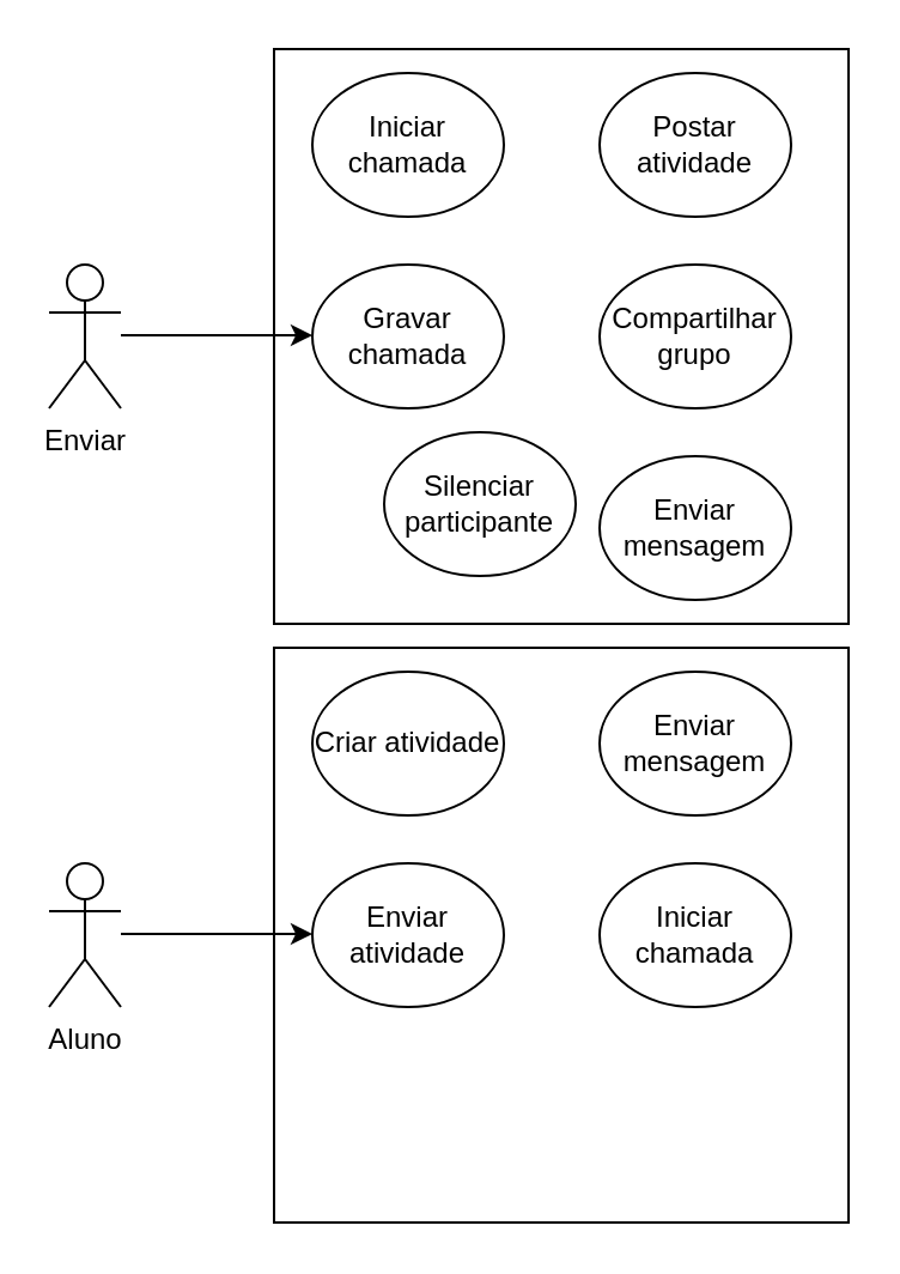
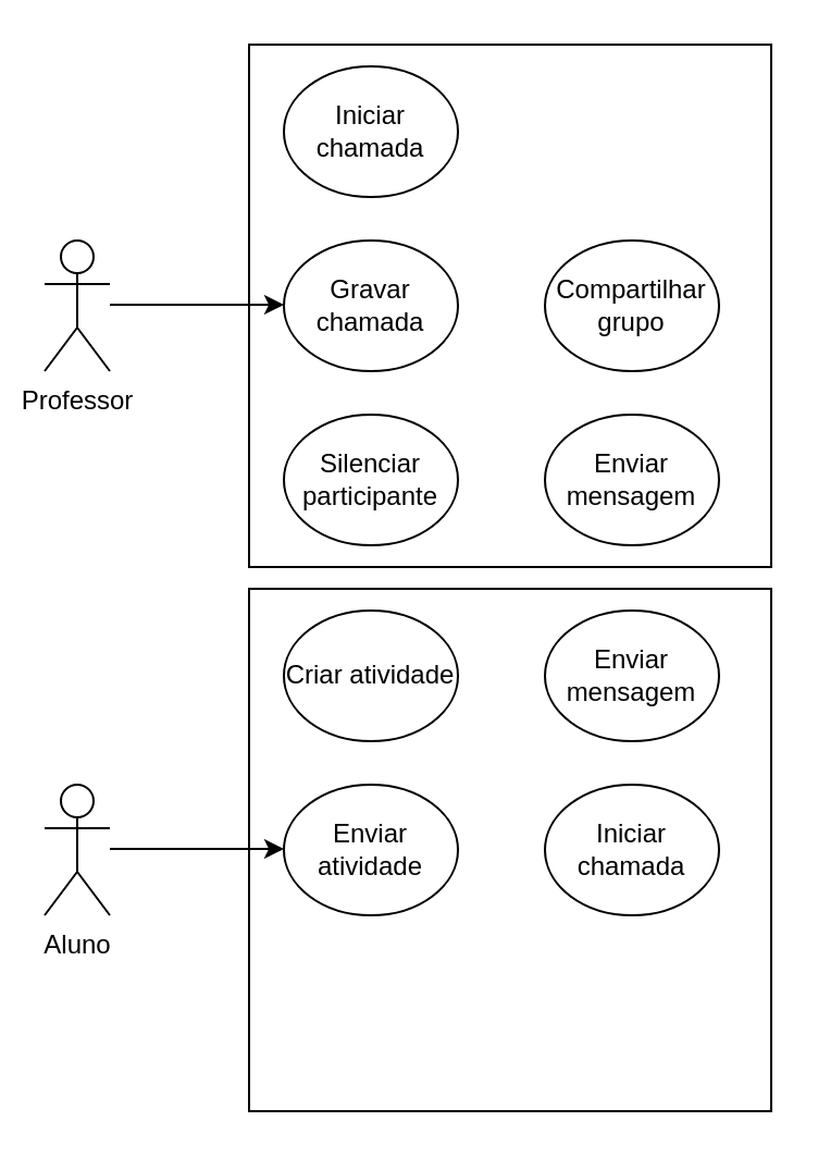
- <mxCell id="9" value="Postar atividade" style="ellipse;whiteSpace=wrap;html=1;" vertex="1" parent="1"><mxGeometry x="250" y="30" width="80" height="60" as="geometry" /></mxCell>
- <mxCell id="2" value="Enviar" style="shape=umlActor;verticalLabelPosition=bottom;verticalAlign=top;html=1;outlineConnect=0;" vertex="1" parent="1"><mxGeometry x="20" y="110" width="30" height="60" as="geometry" /></mxCell>
+ <mxCell id="2" value="Professor" style="shape=umlActor;verticalLabelPosition=bottom;verticalAlign=top;html=1;outlineConnect=0;" vertex="1" parent="1"><mxGeometry x="20" y="110" width="30" height="60" as="geometry" /></mxCell>
- <mxCell id="8" value="Silenciar participante" style="ellipse;whiteSpace=wrap;html=1;" vertex="1" parent="1"><mxGeometry x="160" y="180" width="80" height="60" as="geometry" /></mxCell>
+ <mxCell id="8" value="Silenciar participante" style="ellipse;whiteSpace=wrap;html=1;" vertex="1" parent="1"><mxGeometry x="130" y="190" width="80" height="60" as="geometry" /></mxCell>
